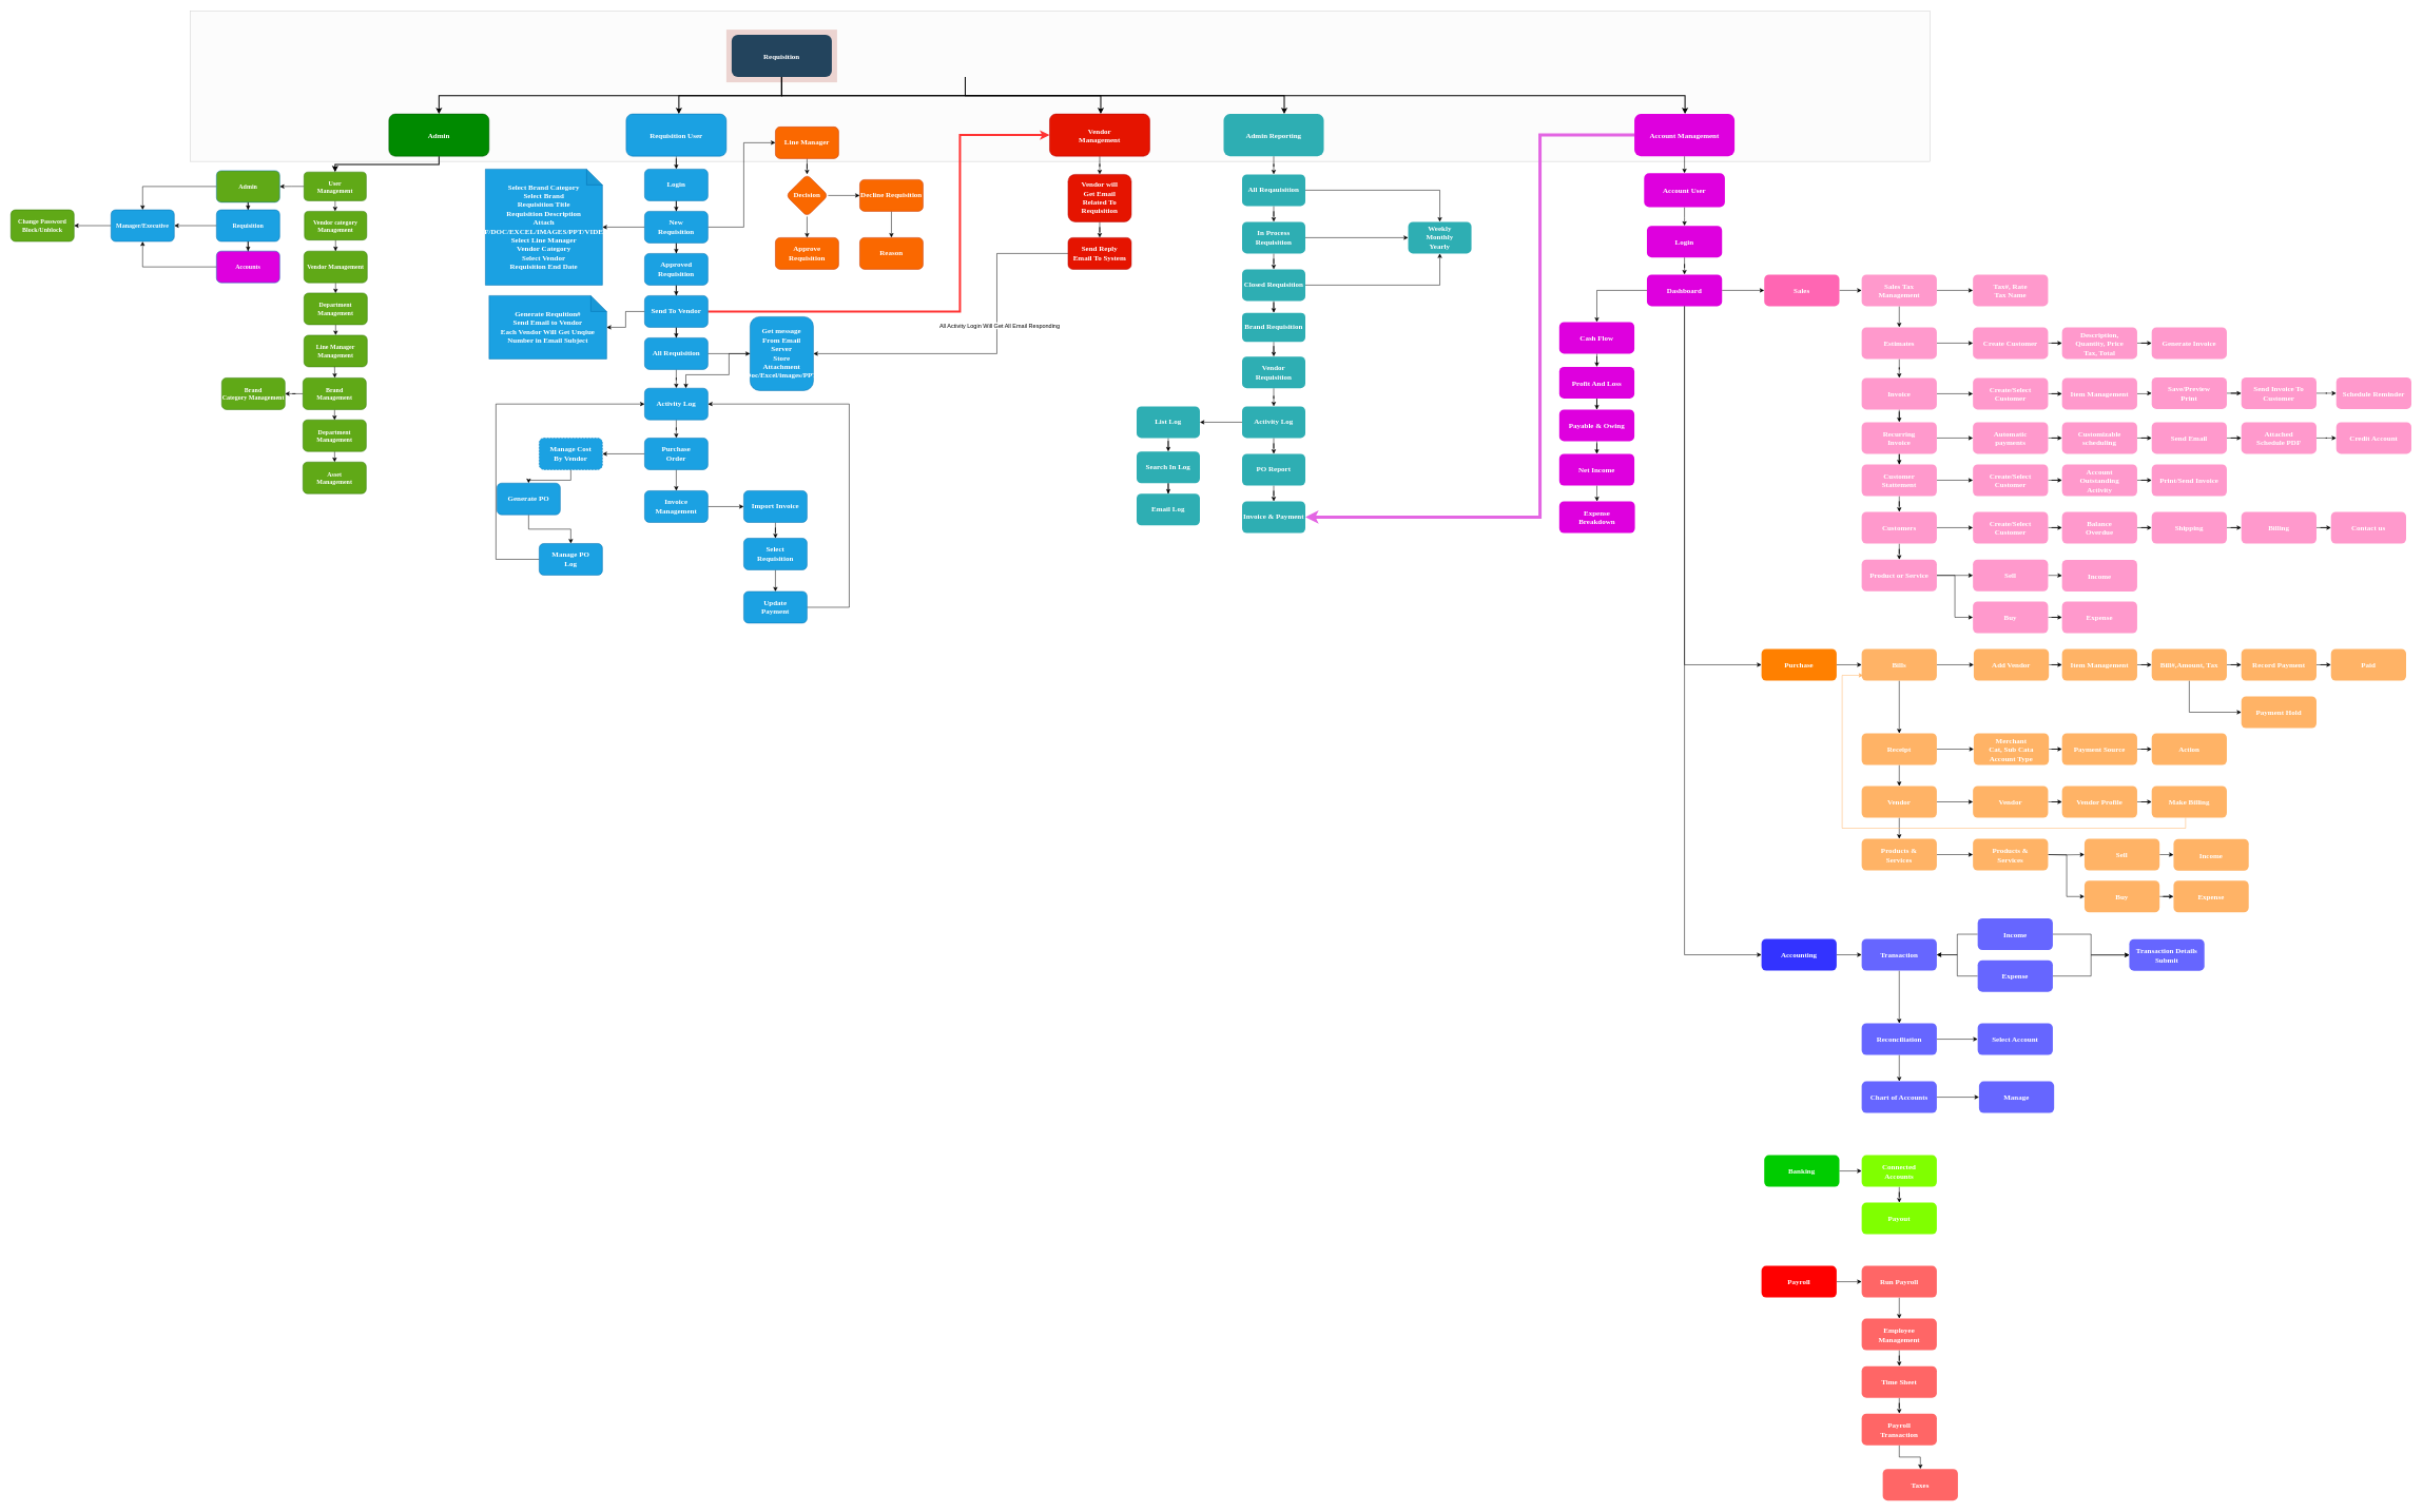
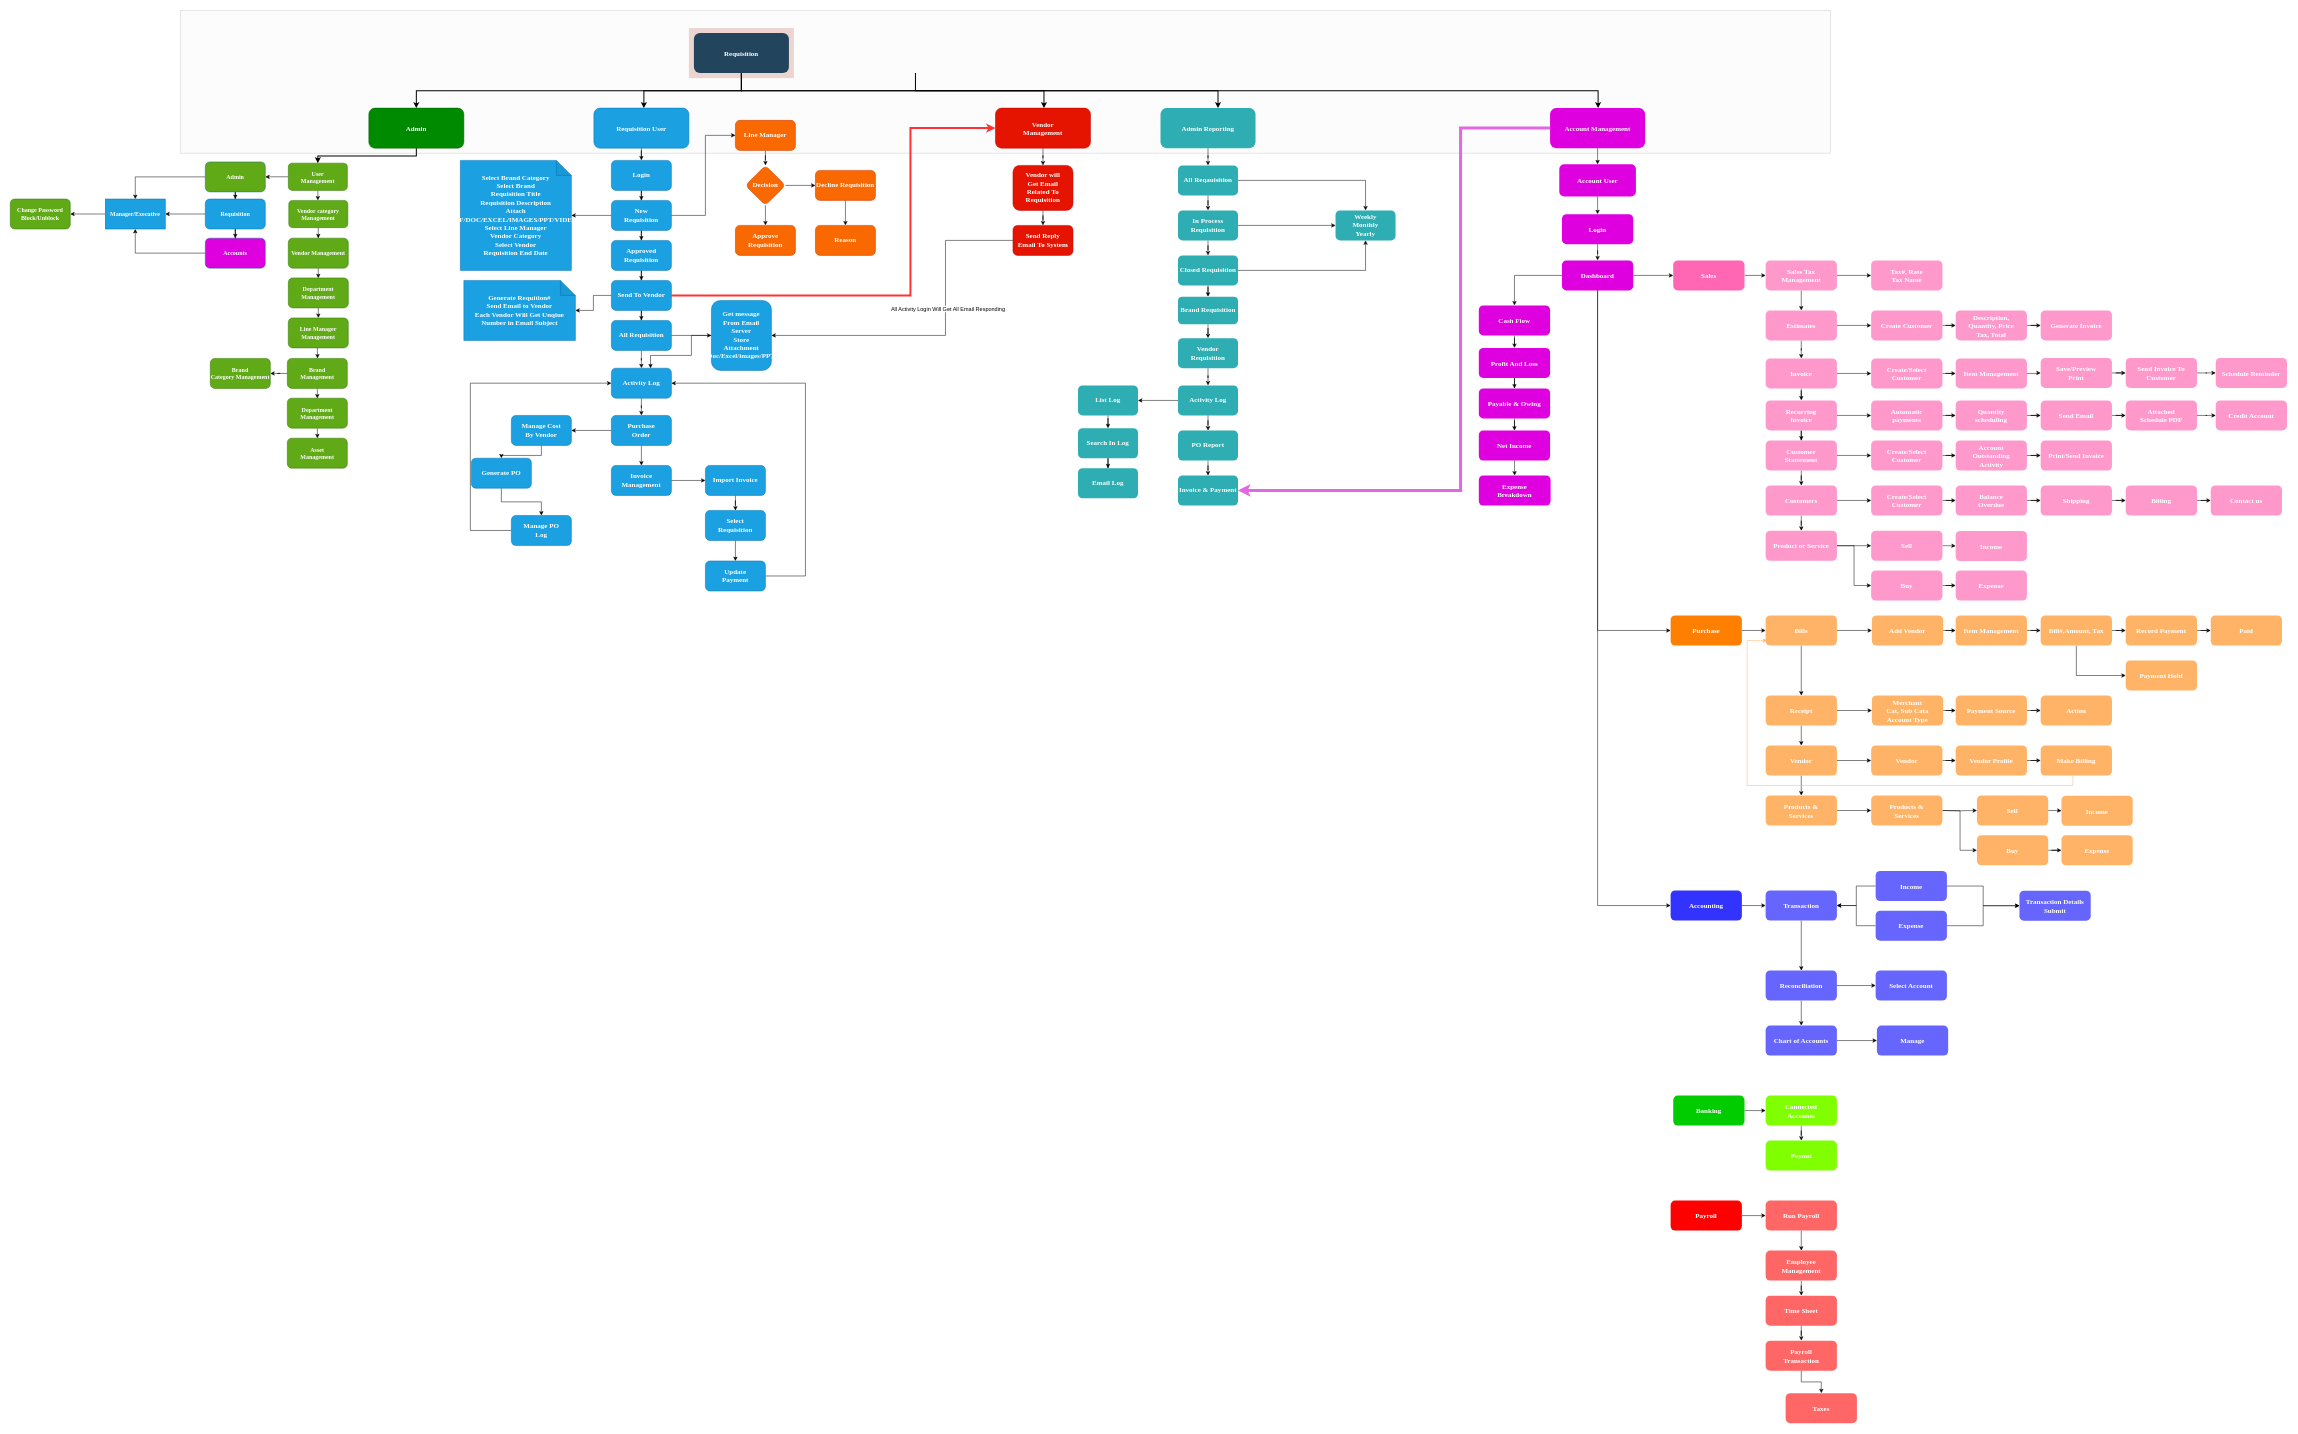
- <mxCell id="128" value="Manager/Executive" style="whiteSpace=wrap;html=1;rounded=1;fontFamily=Tahoma;fontColor=#ffffff;fontStyle=1;strokeColor=#006EAF;fillColor=#1ba1e2;" vertex="1" parent="1"><mxGeometry x="210" y="397.25" width="120" height="60" as="geometry" /></mxCell>
+ <mxCell id="128" value="Manager/Executive" style="whiteSpace=wrap;html=1;fontFamily=Tahoma;fontColor=#ffffff;fontStyle=1;strokeColor=#006EAF;fillColor=#1ba1e2;rounded=0;" vertex="1" parent="1"><mxGeometry x="210" y="397.25" width="120" height="60" as="geometry" /></mxCell>
- <mxCell id="176" value="Customizable&#10;scheduling" style="rounded=1;fontStyle=1;fontFamily=Tahoma;fontSize=14;fontColor=#ffffff;strokeColor=none;fillColor=#FF99CC;" vertex="1" parent="1"><mxGeometry x="3910" y="800" width="142.5" height="60" as="geometry" /></mxCell>
+ <mxCell id="176" value="Quantity&#10;scheduling" style="rounded=1;fontStyle=1;fontFamily=Tahoma;fontSize=14;fontColor=#ffffff;strokeColor=none;fillColor=#FF99CC;" vertex="1" parent="1"><mxGeometry x="3910" y="800" width="142.5" height="60" as="geometry" /></mxCell>
- <mxCell id="76" value="&lt;div&gt;Manage Cost&lt;/div&gt;&lt;div&gt;By Vendor&lt;br&gt;&lt;/div&gt;" style="whiteSpace=wrap;html=1;rounded=1;fontFamily=Tahoma;fontSize=14;fontColor=#ffffff;fontStyle=1;strokeColor=#006EAF;fillColor=#1ba1e2;dashed=1;" parent="1" vertex="1"><mxGeometry x="1022" y="830" width="120" height="60" as="geometry" /></mxCell>
+ <mxCell id="76" value="&lt;div&gt;Manage Cost&lt;/div&gt;&lt;div&gt;By Vendor&lt;br&gt;&lt;/div&gt;" style="whiteSpace=wrap;html=1;rounded=1;fontFamily=Tahoma;fontSize=14;fontColor=#ffffff;fontStyle=1;strokeColor=#006EAF;fillColor=#1ba1e2;" parent="1" vertex="1"><mxGeometry x="1022" y="830" width="120" height="60" as="geometry" /></mxCell>
